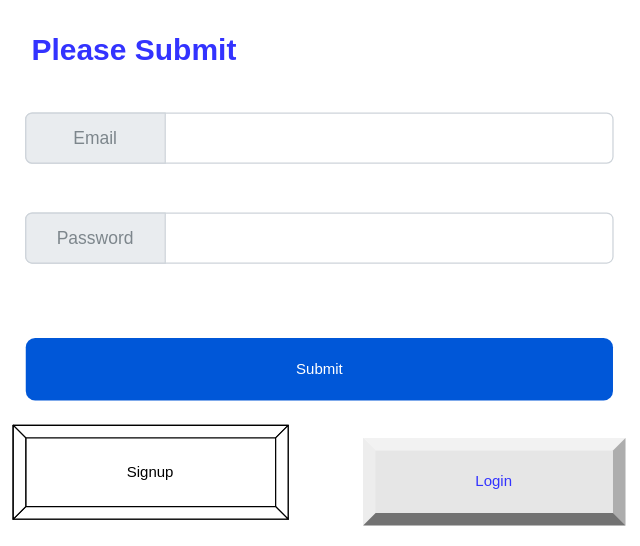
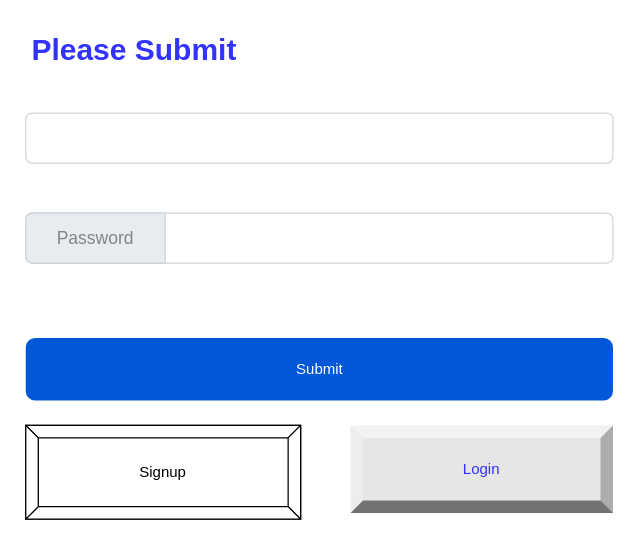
- <mxCell id="4" value="Email" style="html=1;shadow=0;dashed=0;shape=mxgraph.bootstrap.leftButton;strokeColor=inherit;gradientColor=inherit;fontColor=inherit;fillColor=#E9ECEF;rSize=5;perimeter=none;whiteSpace=wrap;resizeHeight=1;fontSize=14;" parent="3" vertex="1"><mxGeometry width="111.625" height="40" as="geometry" /></mxCell>
- <mxCell id="8" value="Signup" style="labelPosition=center;verticalLabelPosition=middle;align=center;html=1;shape=mxgraph.basic.button;dx=10;whiteSpace=wrap;" parent="1" vertex="1"><mxGeometry x="10" y="340" width="220" height="75" as="geometry" /></mxCell>
+ <mxCell id="8" value="Signup" style="labelPosition=center;verticalLabelPosition=middle;align=center;html=1;shape=mxgraph.basic.button;dx=10;whiteSpace=wrap;" parent="1" vertex="1"><mxGeometry x="20" y="340" width="220" height="75" as="geometry" /></mxCell>
- <mxCell id="9" value="&lt;font color=&quot;#3333ff&quot;&gt;Login&lt;/font&gt;" style="labelPosition=center;verticalLabelPosition=middle;align=center;html=1;shape=mxgraph.basic.shaded_button;dx=10;fillColor=#E6E6E6;strokeColor=none;whiteSpace=wrap;" parent="1" vertex="1"><mxGeometry x="290" y="350" width="210" height="70" as="geometry" /></mxCell>
+ <mxCell id="9" value="&lt;font color=&quot;#3333ff&quot;&gt;Login&lt;/font&gt;" style="labelPosition=center;verticalLabelPosition=middle;align=center;html=1;shape=mxgraph.basic.shaded_button;dx=10;fillColor=#E6E6E6;strokeColor=none;whiteSpace=wrap;" parent="1" vertex="1"><mxGeometry x="280" y="340" width="210" height="70" as="geometry" /></mxCell>
